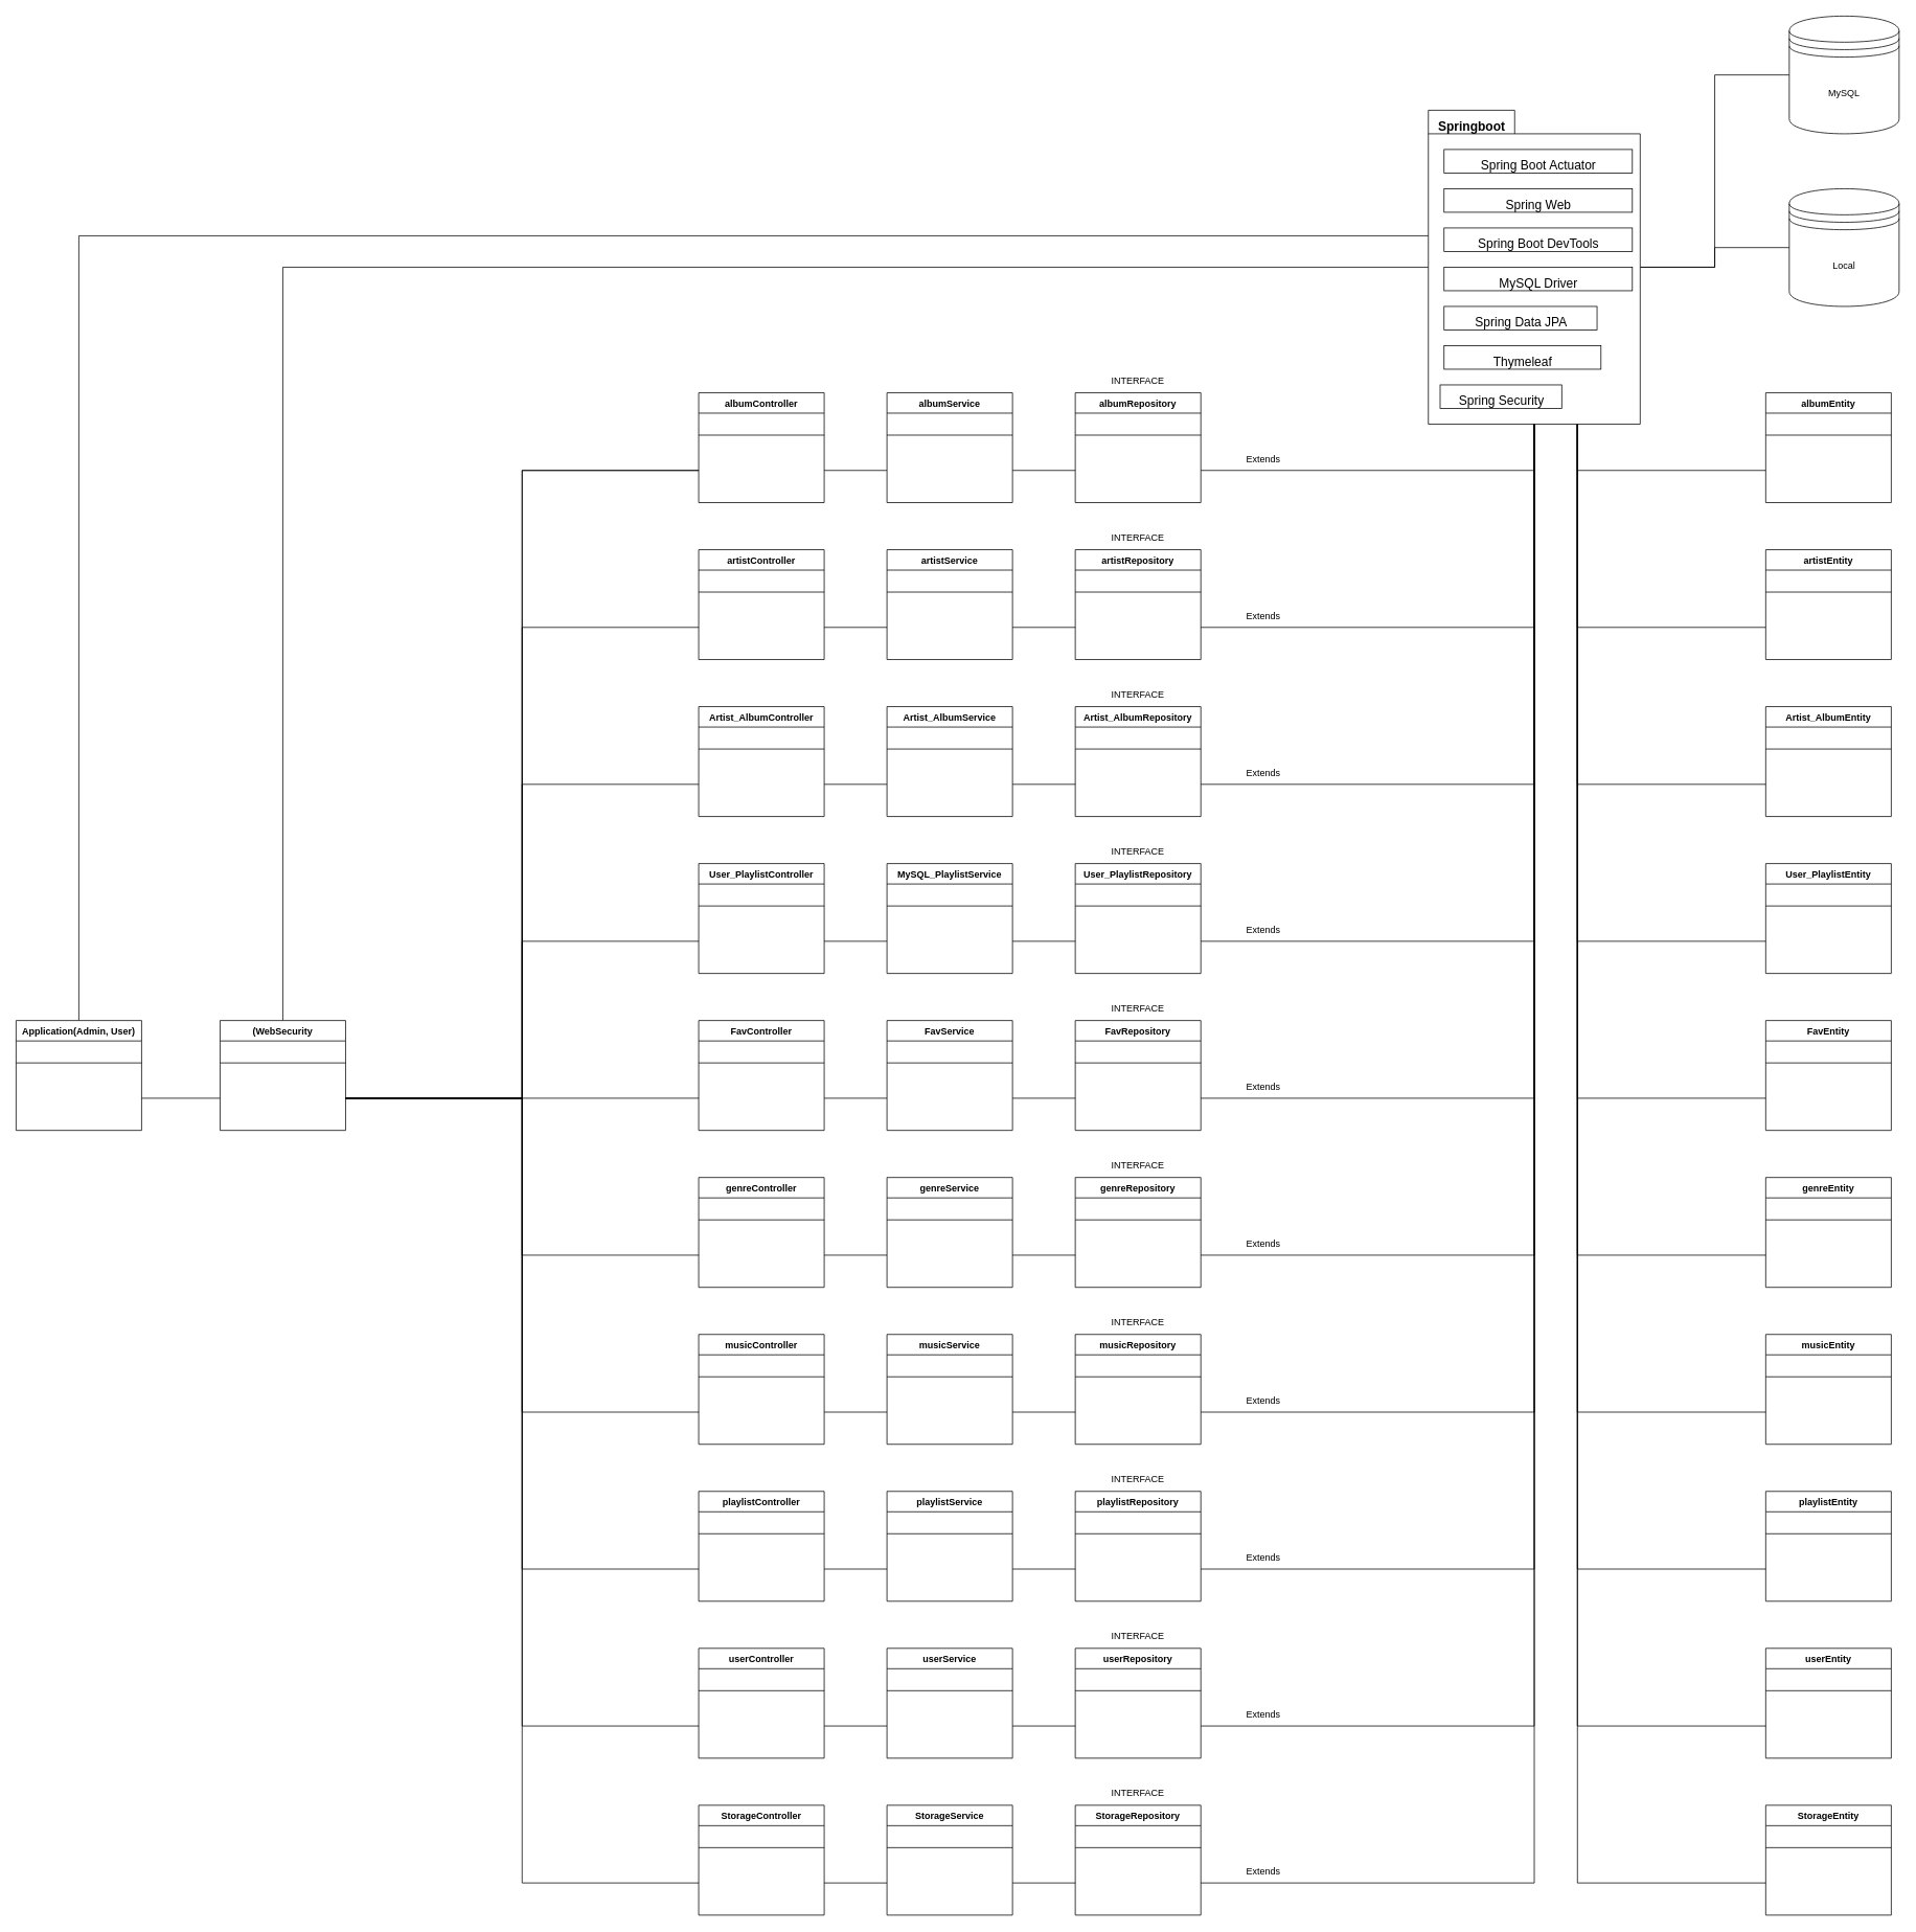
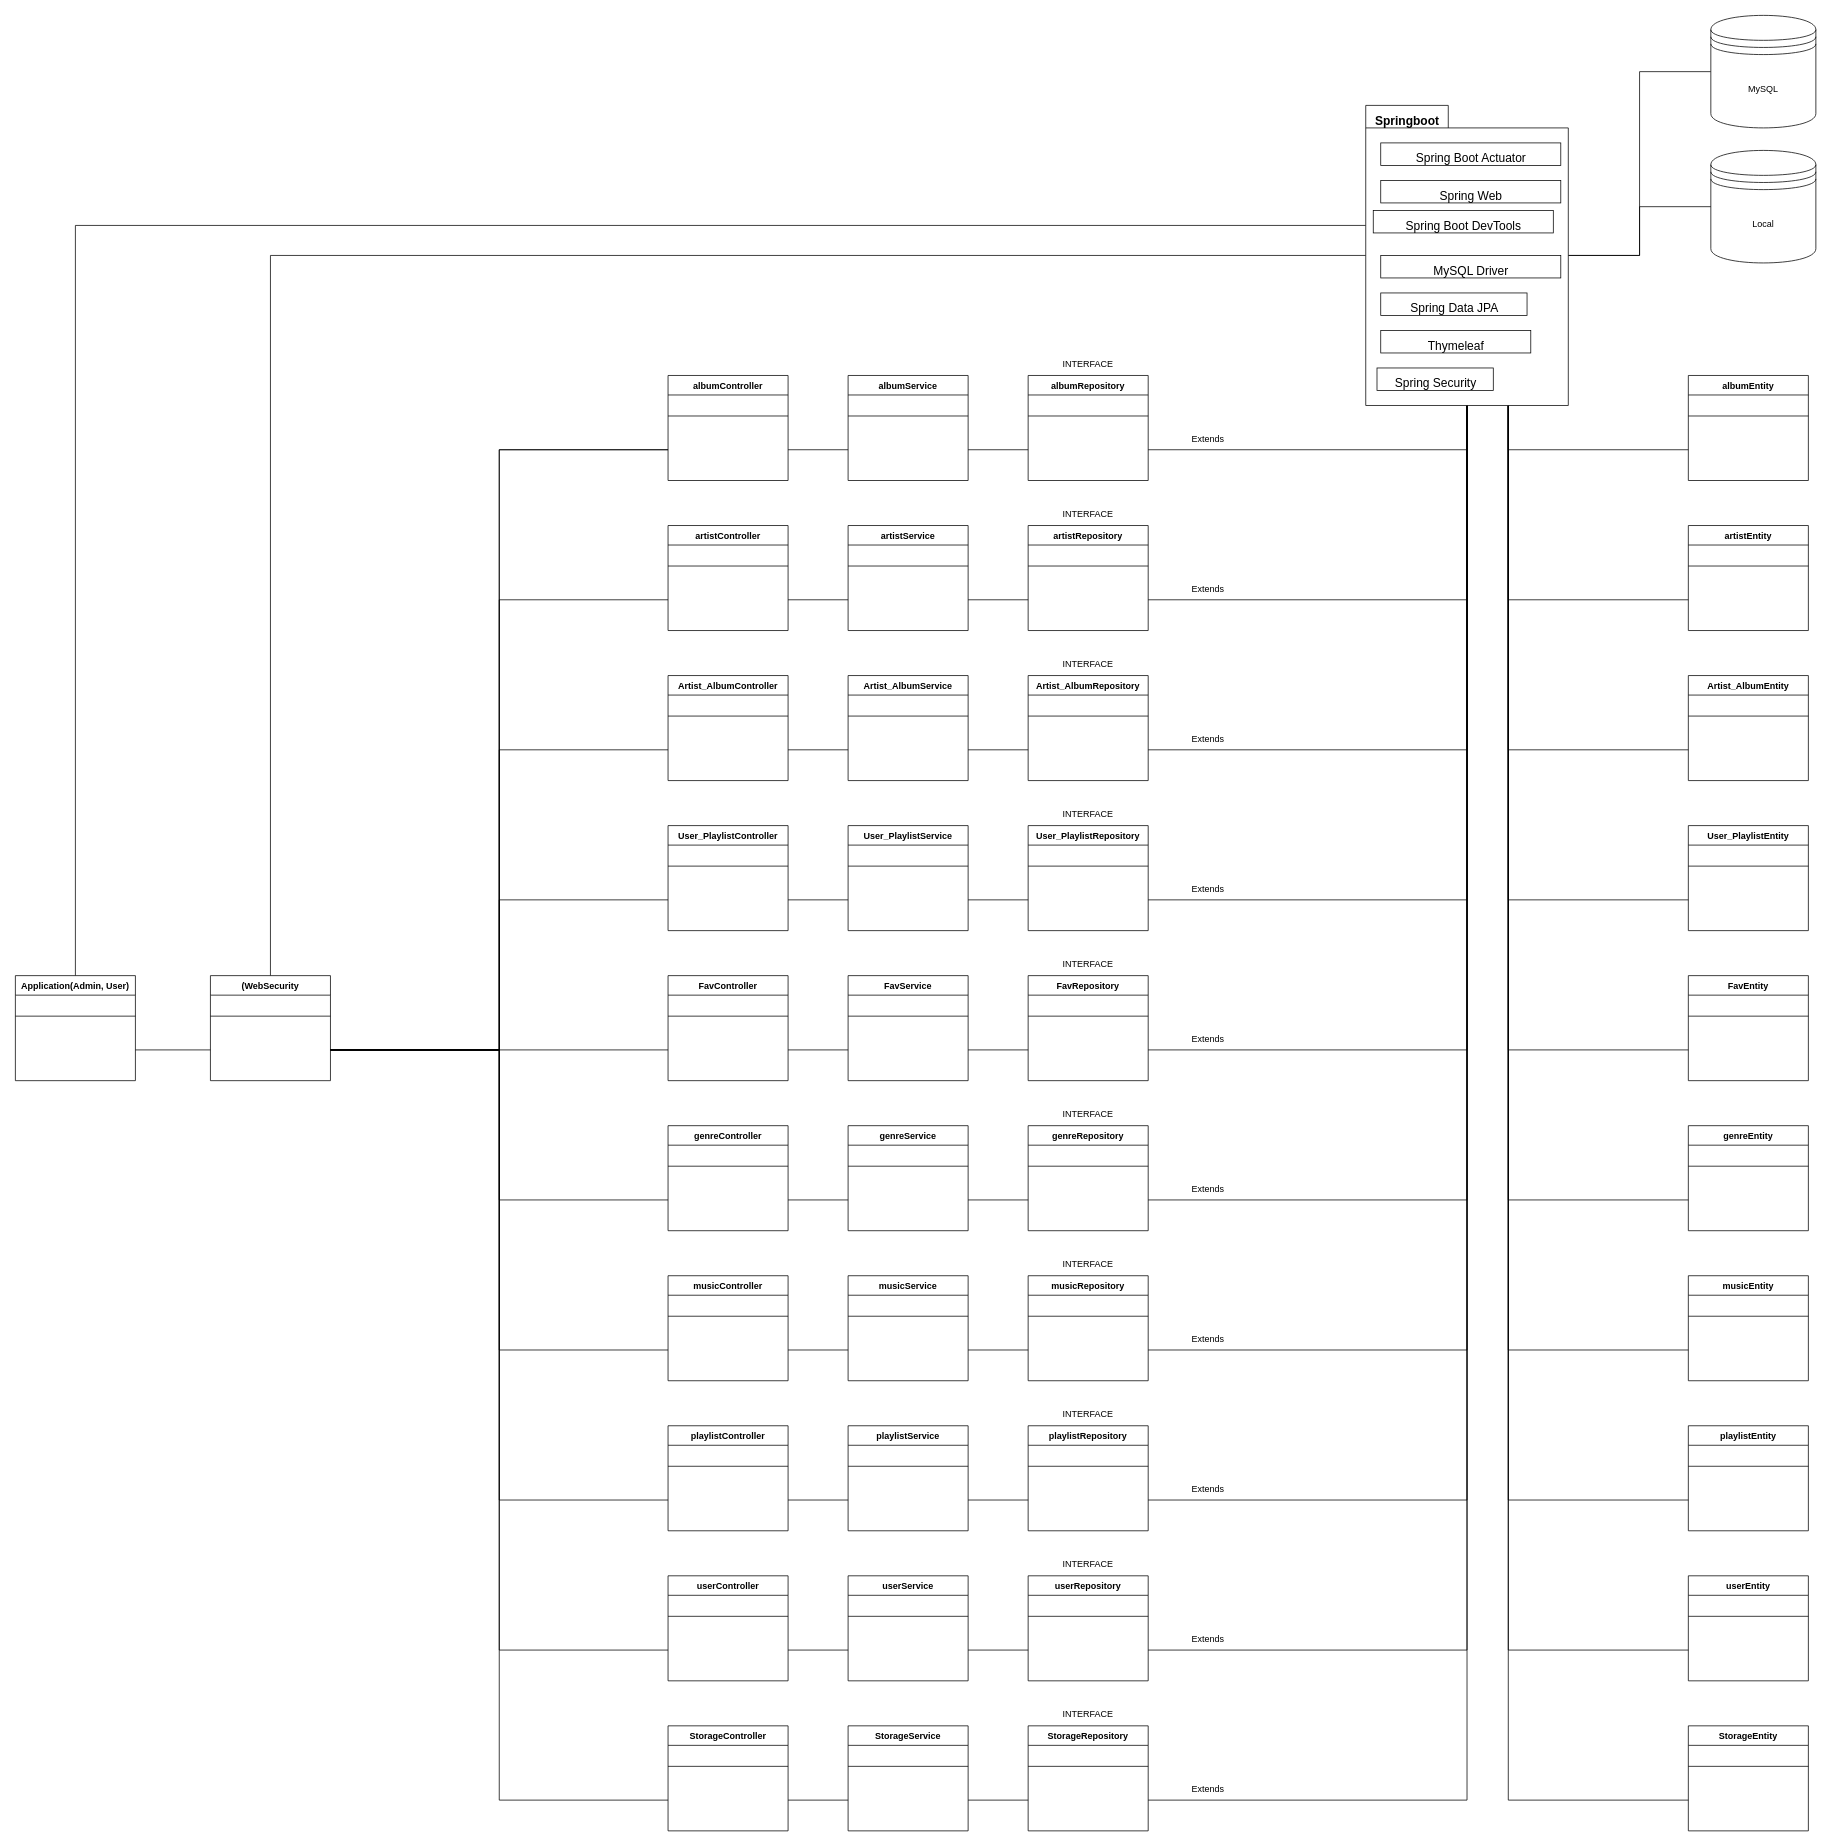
- <mxCell id="29" value="&lt;font style=&quot;font-size: 16px;&quot;&gt;Spring Boot DevTools&lt;/font&gt;" style="html=1;fontSize=30;" parent="26" vertex="1"><mxGeometry x="20" y="150" width="240" height="30" as="geometry" /></mxCell>
+ <mxCell id="29" value="&lt;font style=&quot;font-size: 16px;&quot;&gt;Spring Boot DevTools&lt;/font&gt;" style="html=1;fontSize=30;" parent="26" vertex="1"><mxGeometry x="10" y="140" width="240" height="30" as="geometry" /></mxCell>
- <mxCell id="2" value="Local" style="shape=datastore;whiteSpace=wrap;html=1;" parent="1" vertex="1"><mxGeometry x="2280" y="240" width="140" height="150" as="geometry" /></mxCell>
+ <mxCell id="2" value="Local" style="shape=datastore;whiteSpace=wrap;html=1;" parent="1" vertex="1"><mxGeometry x="2280" y="200" width="140" height="150" as="geometry" /></mxCell>
- <mxCell id="80" value="MySQL_PlaylistService" style="swimlane;fontStyle=1;align=center;verticalAlign=top;childLayout=stackLayout;horizontal=1;startSize=26;horizontalStack=0;resizeParent=1;resizeParentMax=0;resizeLast=0;collapsible=1;marginBottom=0;" vertex="1" parent="1"><mxGeometry x="1130" y="1100" width="160" height="140" as="geometry" /></mxCell>
+ <mxCell id="80" value="User_PlaylistService" style="swimlane;fontStyle=1;align=center;verticalAlign=top;childLayout=stackLayout;horizontal=1;startSize=26;horizontalStack=0;resizeParent=1;resizeParentMax=0;resizeLast=0;collapsible=1;marginBottom=0;" vertex="1" parent="1"><mxGeometry x="1130" y="1100" width="160" height="140" as="geometry" /></mxCell>
